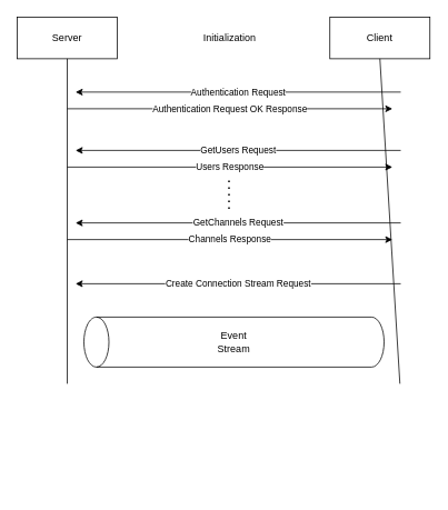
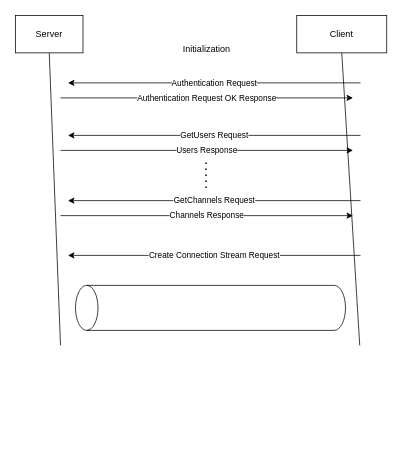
- <mxCell id="3" value="Server" style="rounded=0;whiteSpace=wrap;html=1;" parent="1" vertex="1"><mxGeometry x="20" y="20" width="120" height="50" as="geometry" /></mxCell>
+ <mxCell id="3" value="Server" style="rounded=0;whiteSpace=wrap;html=1;" parent="1" vertex="1"><mxGeometry x="20" y="20" width="90" height="50" as="geometry" /></mxCell>
- <mxCell id="9" value="Initialization" style="text;html=1;strokeColor=none;fillColor=none;align=center;verticalAlign=middle;whiteSpace=wrap;rounded=0;" vertex="1" parent="1"><mxGeometry x="245" y="30" width="60" height="30" as="geometry" /></mxCell>
+ <mxCell id="9" value="Initialization" style="text;html=1;strokeColor=none;fillColor=none;align=center;verticalAlign=middle;whiteSpace=wrap;rounded=0;" vertex="1" parent="1"><mxGeometry x="245" y="50" width="60" height="30" as="geometry" /></mxCell>
- <mxCell id="7" value="Event Stream" style="text;html=1;strokeColor=none;fillColor=none;align=center;verticalAlign=middle;whiteSpace=wrap;rounded=0;" parent="1" vertex="1"><mxGeometry x="250" y="395" width="60" height="30" as="geometry" /></mxCell>
